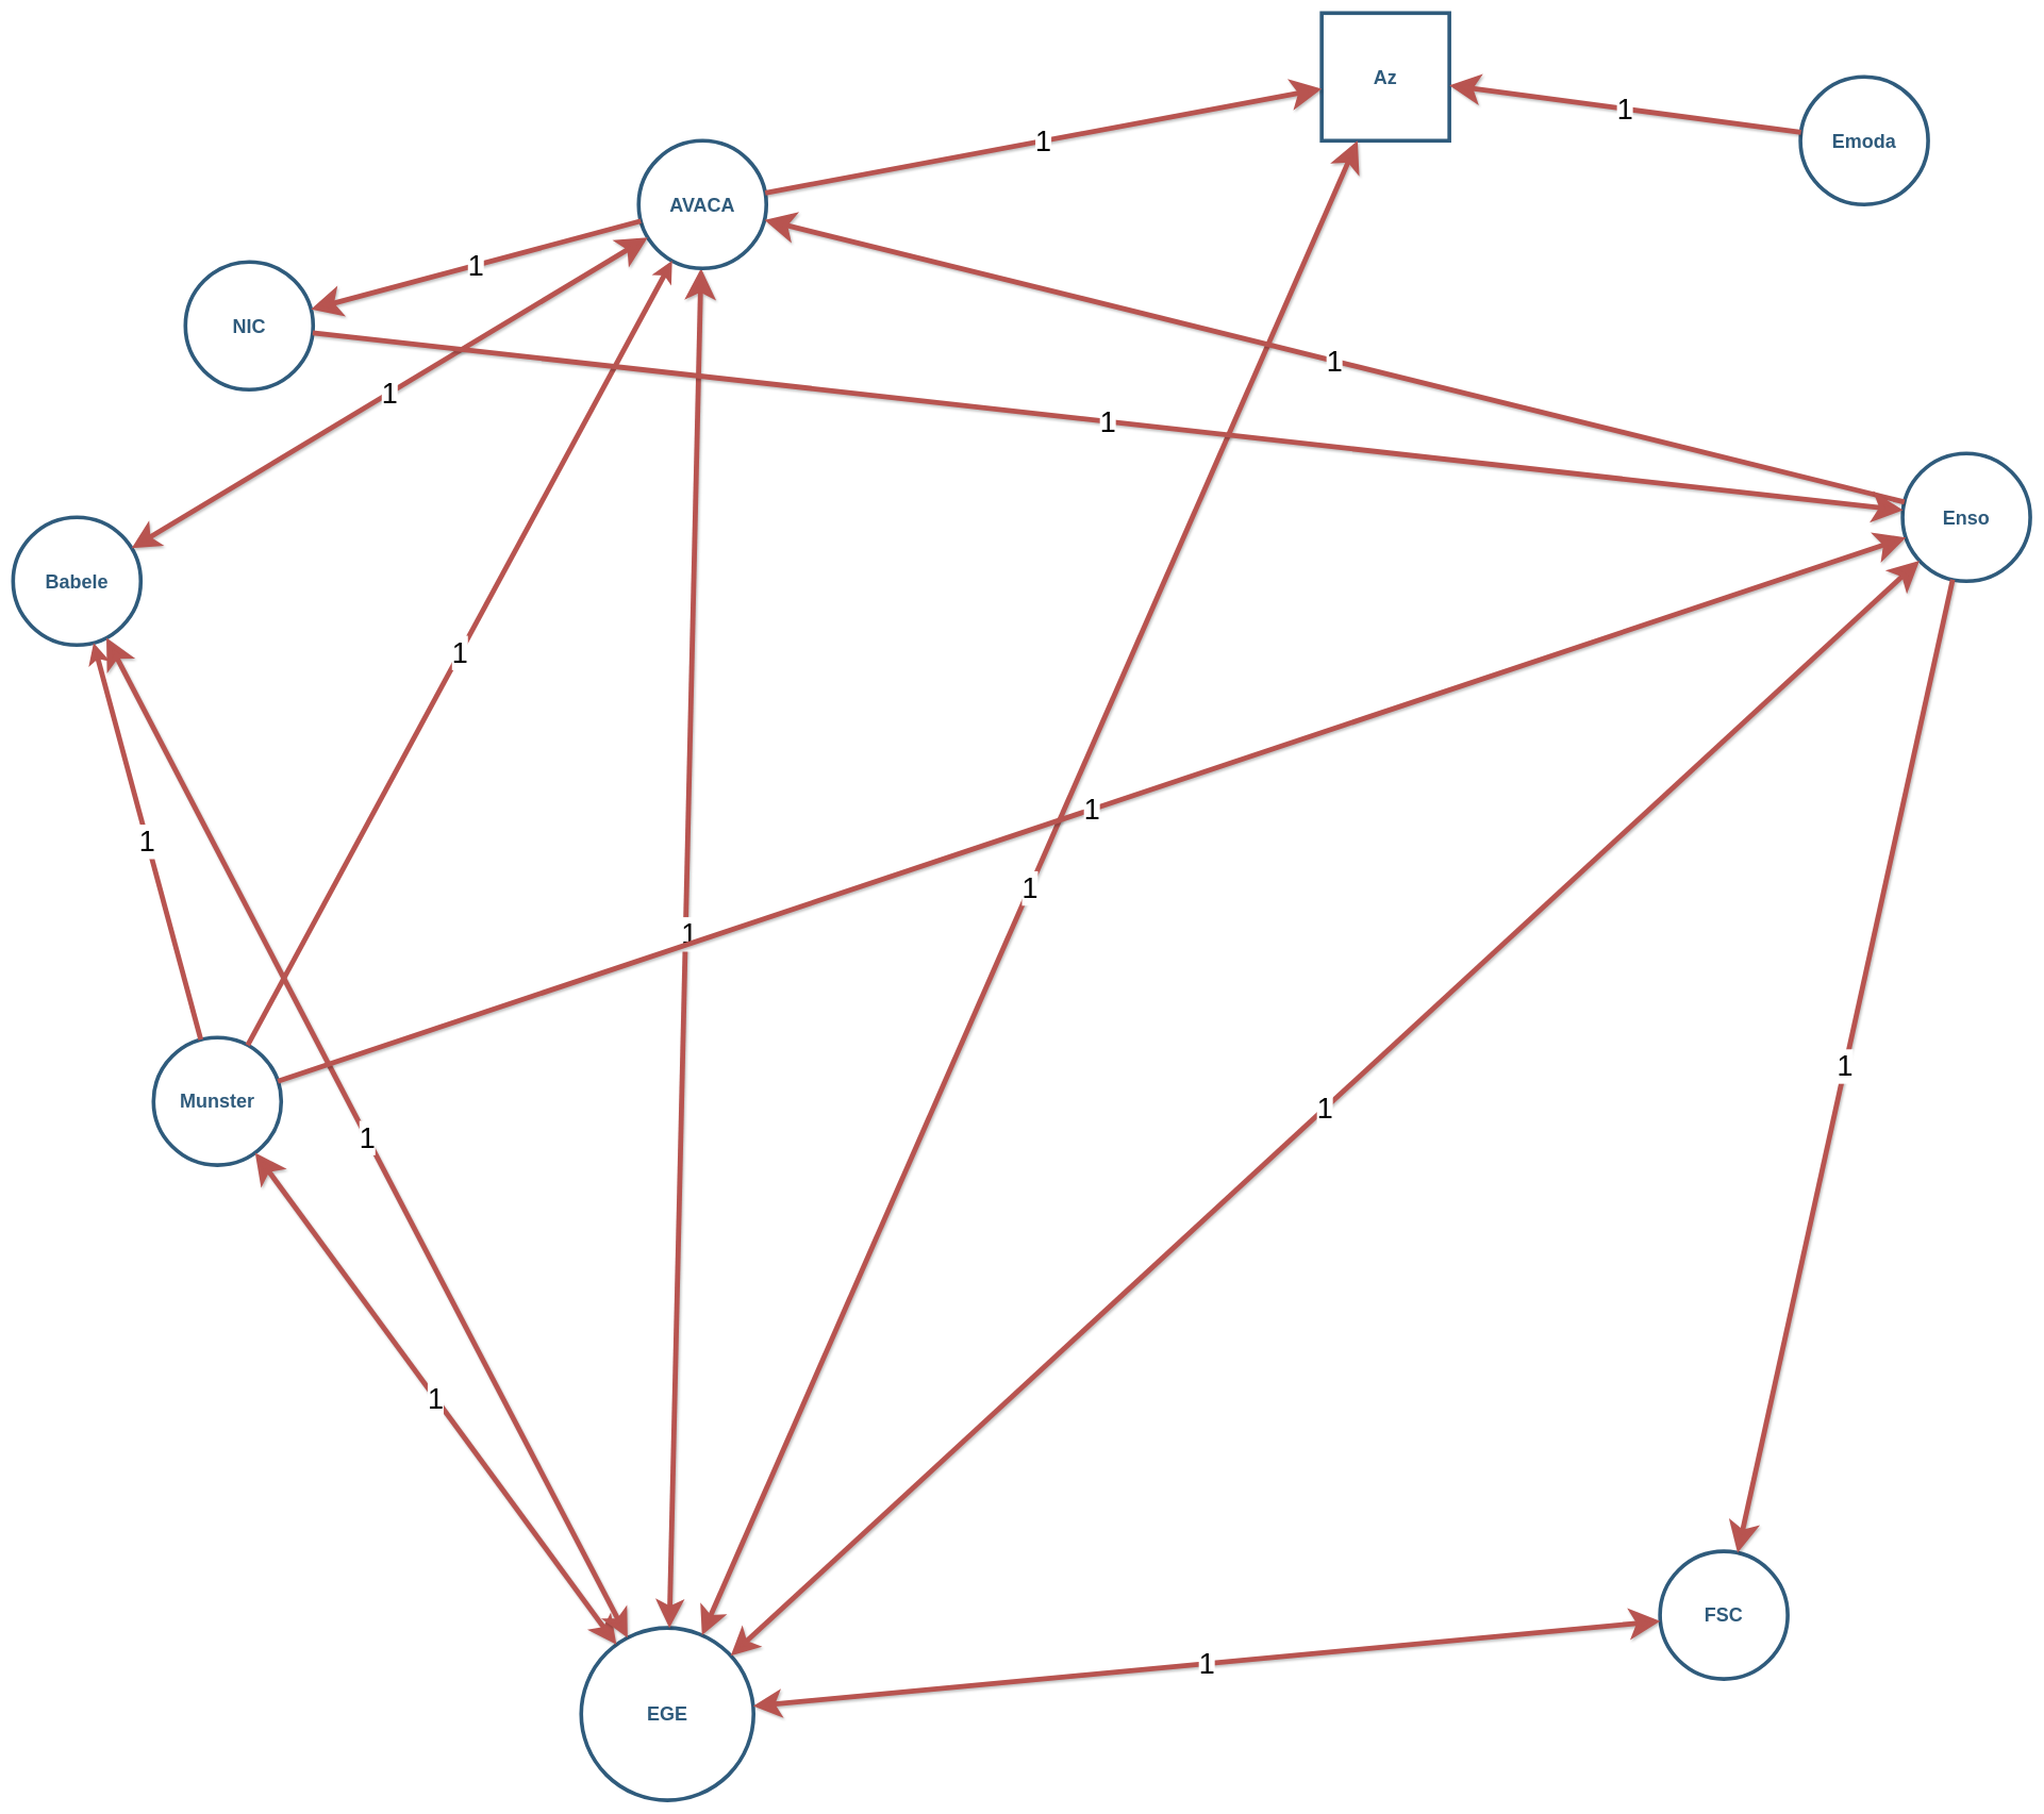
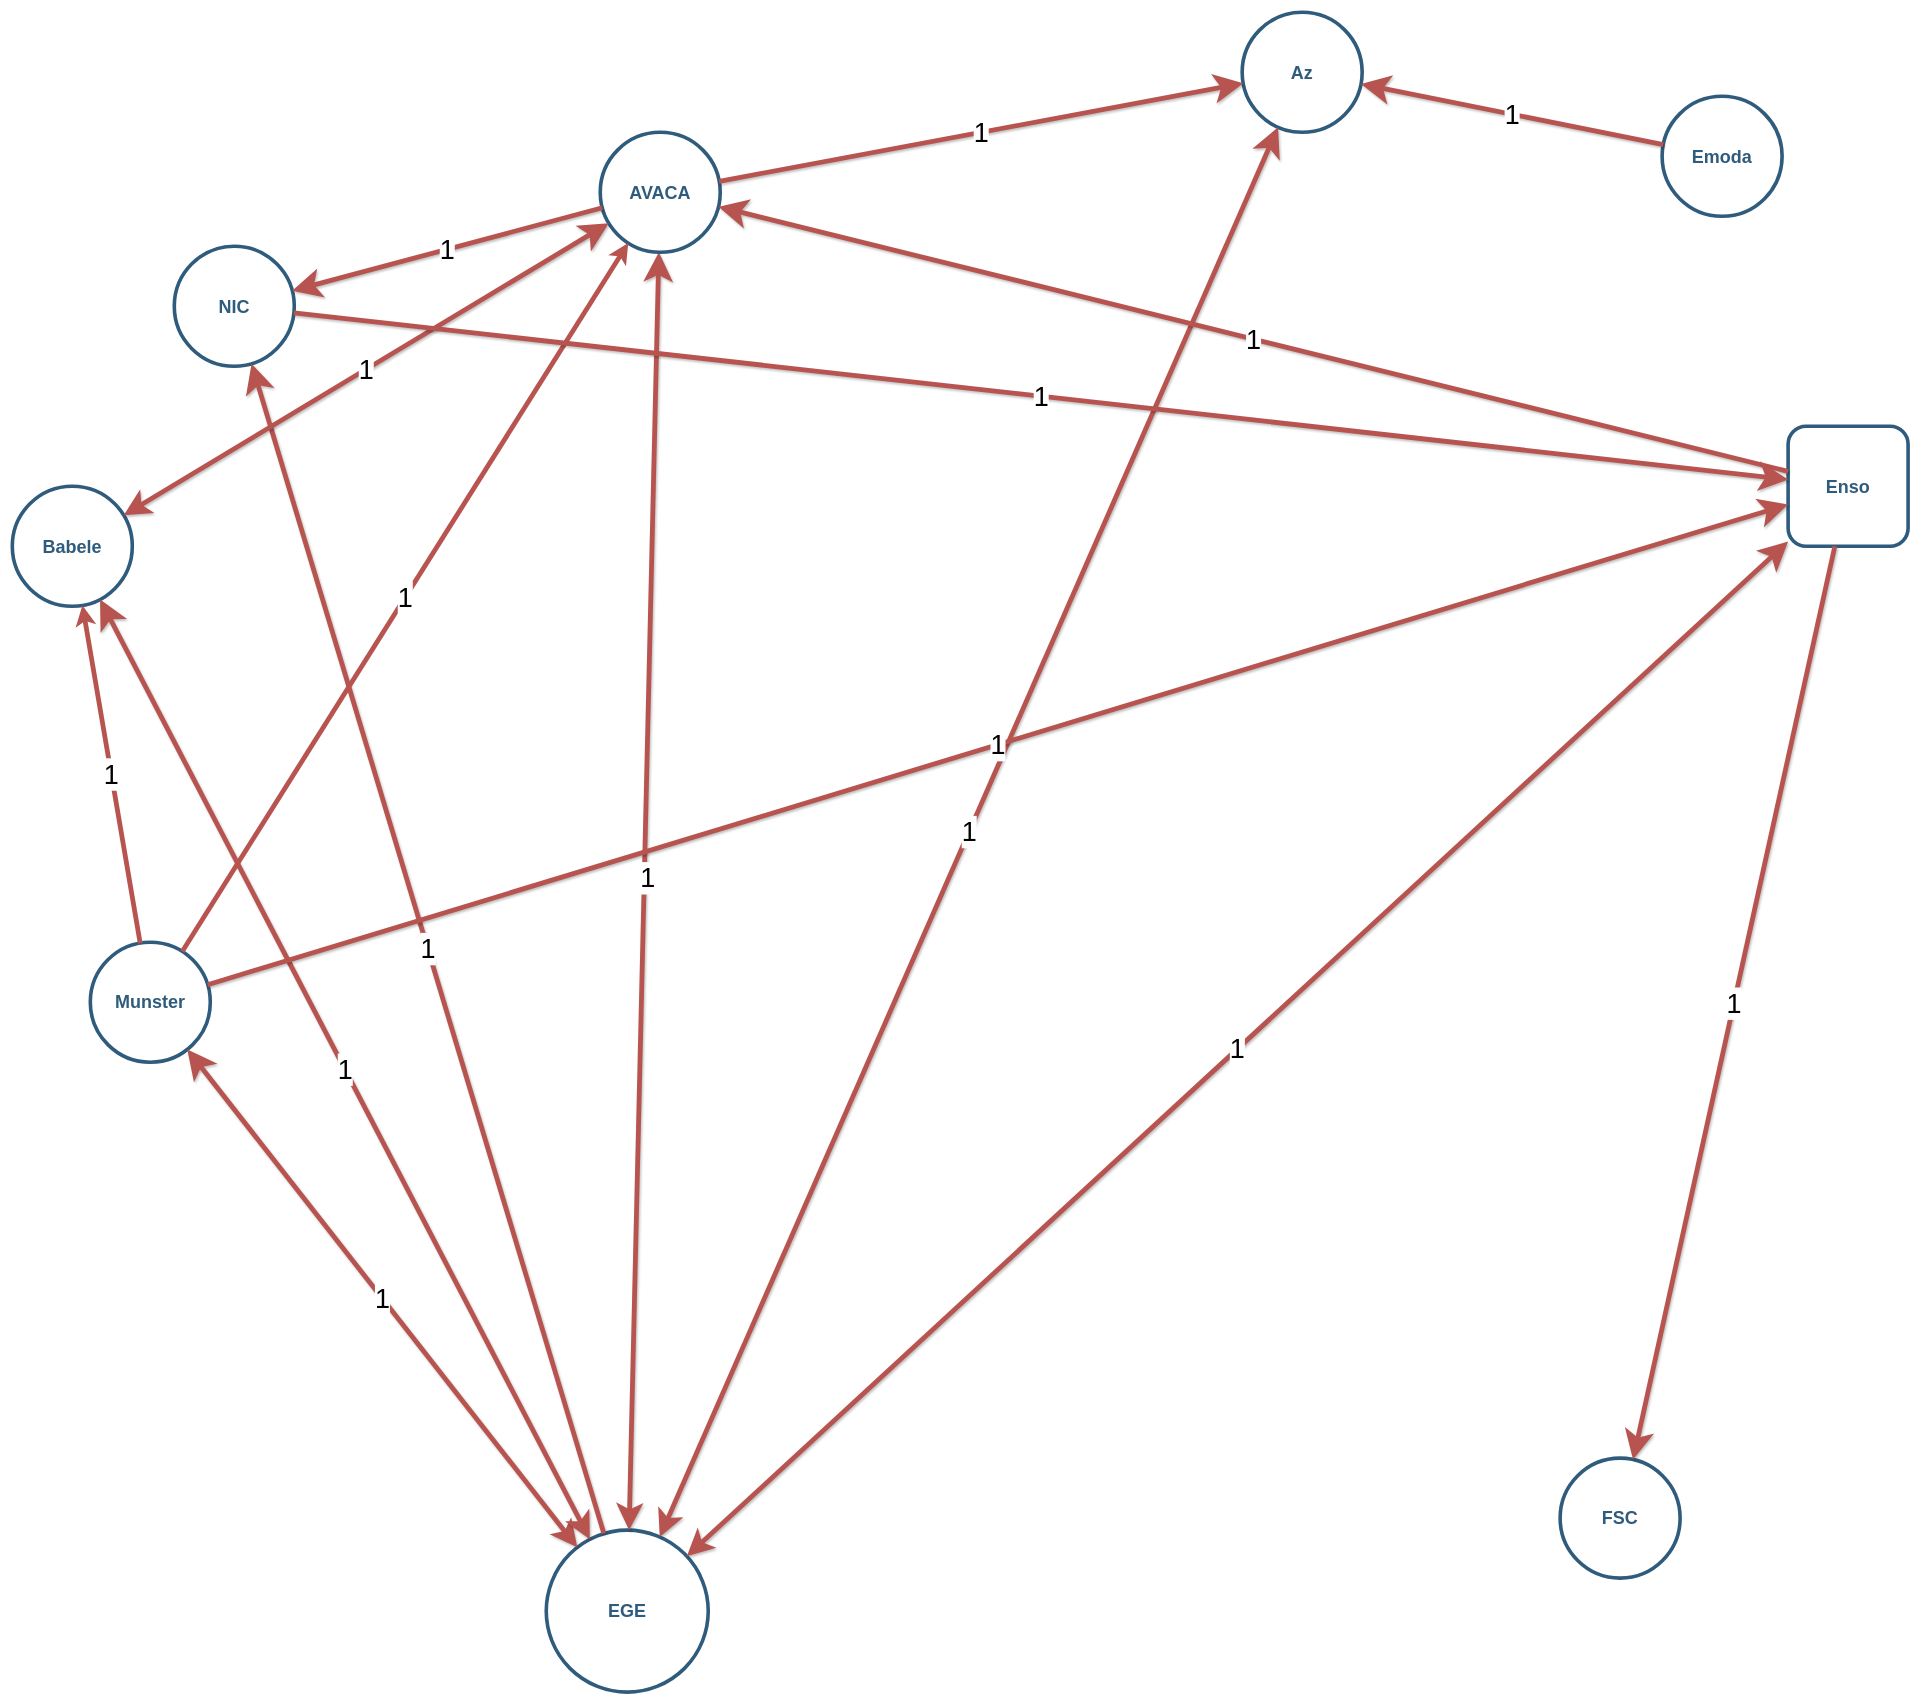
- <mxCell id="5" value="Az" style="whiteSpace=wrap;html=1;shadow=0;fontFamily=Helvetica;fontSize=30;fontColor=#2F5B7C;align=center;strokeColor=#2F5B7C;strokeWidth=6;fillColor=#FFFFFF;fontStyle=1;gradientColor=none;rounded=0;" parent="1" vertex="1"><mxGeometry x="2070" y="20" width="200" height="200" as="geometry" /></mxCell>
+ <mxCell id="5" value="Az" style="ellipse;whiteSpace=wrap;html=1;shadow=0;fontFamily=Helvetica;fontSize=30;fontColor=#2F5B7C;align=center;strokeColor=#2F5B7C;strokeWidth=6;fillColor=#FFFFFF;fontStyle=1;gradientColor=none;" parent="1" vertex="1"><mxGeometry x="2070" y="20" width="200" height="200" as="geometry" /></mxCell>
- <mxCell id="20" value="Emoda" style="ellipse;whiteSpace=wrap;html=1;shadow=0;fontFamily=Helvetica;fontSize=30;fontColor=#2F5B7C;align=center;strokeColor=#2F5B7C;strokeWidth=6;fillColor=#FFFFFF;fontStyle=1;gradientColor=none;" parent="1" vertex="1"><mxGeometry x="2820" y="120" width="200" height="200" as="geometry" /></mxCell>
+ <mxCell id="20" value="Emoda" style="ellipse;whiteSpace=wrap;html=1;shadow=0;fontFamily=Helvetica;fontSize=30;fontColor=#2F5B7C;align=center;strokeColor=#2F5B7C;strokeWidth=6;fillColor=#FFFFFF;fontStyle=1;gradientColor=none;" parent="1" vertex="1"><mxGeometry x="2770" y="160" width="200" height="200" as="geometry" /></mxCell>
- <mxCell id="7" value="Enso" style="ellipse;whiteSpace=wrap;html=1;shadow=0;fontFamily=Helvetica;fontSize=30;fontColor=#2F5B7C;align=center;strokeColor=#2F5B7C;strokeWidth=6;fillColor=#FFFFFF;fontStyle=1;gradientColor=none;" parent="1" vertex="1"><mxGeometry x="2980" y="710" width="200" height="200" as="geometry" /></mxCell>
+ <mxCell id="7" value="Enso" style="whiteSpace=wrap;html=1;shadow=0;fontFamily=Helvetica;fontSize=30;fontColor=#2F5B7C;align=center;strokeColor=#2F5B7C;strokeWidth=6;fillColor=#FFFFFF;fontStyle=1;gradientColor=none;rounded=1;" parent="1" vertex="1"><mxGeometry x="2980" y="710" width="200" height="200" as="geometry" /></mxCell>
+ <mxCell id="13" value="&lt;font style=&quot;font-size: 45px;&quot;&gt;1&lt;/font&gt;" style="endArrow=classic;html=1;rounded=0;endSize=24;startSize=20;jumpSize=10;strokeWidth=8;fillColor=#f8cecc;strokeColor=#b85450;startArrow=none;startFill=0;endFill=1;fontSize=45;jumpStyle=none;shadow=1;" parent="1" source="2" target="10" edge="1"><mxGeometry width="50" height="50" relative="1" as="geometry"><mxPoint x="2302.809" y="1470.088" as="sourcePoint" /><mxPoint x="2096.925" y="1609.516" as="targetPoint" /></mxGeometry></mxCell>
- <mxCell id="9" value="Munster" style="ellipse;whiteSpace=wrap;html=1;shadow=0;fontFamily=Helvetica;fontSize=30;fontColor=#2F5B7C;align=center;strokeColor=#2F5B7C;strokeWidth=6;fillColor=#FFFFFF;fontStyle=1;gradientColor=none;" parent="1" vertex="1"><mxGeometry x="240" y="1625" width="200" height="200" as="geometry" /></mxCell>
+ <mxCell id="9" value="Munster" style="ellipse;whiteSpace=wrap;html=1;shadow=0;fontFamily=Helvetica;fontSize=30;fontColor=#2F5B7C;align=center;strokeColor=#2F5B7C;strokeWidth=6;fillColor=#FFFFFF;fontStyle=1;gradientColor=none;" parent="1" vertex="1"><mxGeometry x="150" y="1570" width="200" height="200" as="geometry" /></mxCell>
- <mxCell id="14" value="&lt;font style=&quot;font-size: 45px;&quot;&gt;1&lt;/font&gt;" style="endArrow=classic;html=1;rounded=0;endSize=24;startSize=20;jumpSize=10;strokeWidth=8;fillColor=#f8cecc;strokeColor=#b85450;startArrow=classic;startFill=1;endFill=1;fontSize=45;jumpStyle=none;shadow=1;" parent="1" source="2" target="8" edge="1"><mxGeometry width="50" height="50" relative="1" as="geometry"><mxPoint x="2312.809" y="1480.088" as="sourcePoint" /><mxPoint x="2106.925" y="1619.516" as="targetPoint" /></mxGeometry></mxCell>
